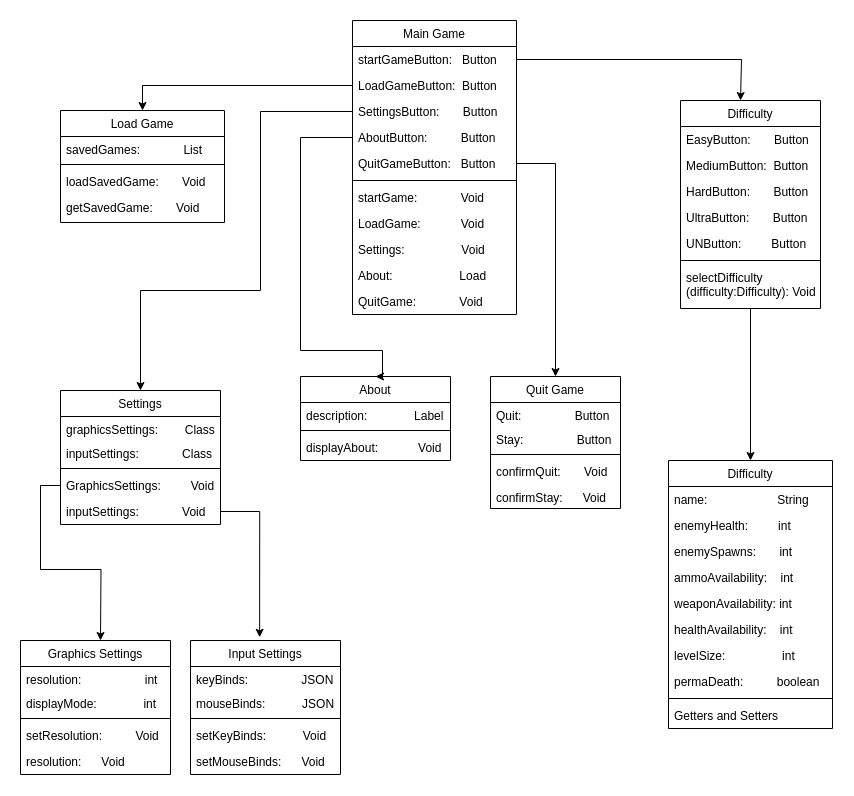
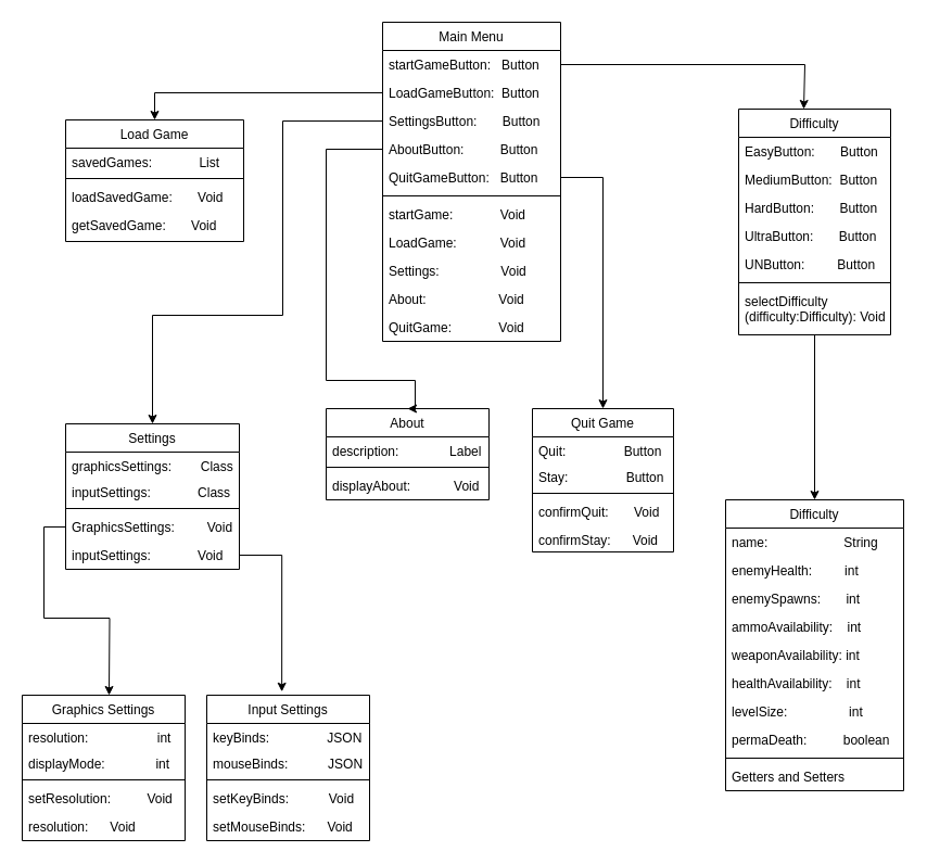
- <mxCell id="2" value="Main Game" style="swimlane;fontStyle=0;align=center;verticalAlign=top;childLayout=stackLayout;horizontal=1;startSize=26;horizontalStack=0;resizeParent=1;resizeLast=0;collapsible=1;marginBottom=0;rounded=0;shadow=0;strokeWidth=1;" vertex="1" parent="1"><mxGeometry x="352" y="20" width="164" height="294" as="geometry"><mxRectangle x="332" y="40" width="160" height="26" as="alternateBounds" /></mxGeometry></mxCell>
+ <mxCell id="2" value="Main Menu" style="swimlane;fontStyle=0;align=center;verticalAlign=top;childLayout=stackLayout;horizontal=1;startSize=26;horizontalStack=0;resizeParent=1;resizeLast=0;collapsible=1;marginBottom=0;rounded=0;shadow=0;strokeWidth=1;" vertex="1" parent="1"><mxGeometry x="352" y="20" width="164" height="294" as="geometry"><mxRectangle x="332" y="40" width="160" height="26" as="alternateBounds" /></mxGeometry></mxCell>
- <mxCell id="14" value="About:                    Load" style="text;align=left;verticalAlign=top;spacingLeft=4;spacingRight=4;overflow=hidden;rotatable=0;points=[[0,0.5],[1,0.5]];portConstraint=eastwest;rounded=0;shadow=0;html=0;" vertex="1" parent="2"><mxGeometry y="242" width="164" height="26" as="geometry" /></mxCell>
+ <mxCell id="14" value="About:                    Void" style="text;align=left;verticalAlign=top;spacingLeft=4;spacingRight=4;overflow=hidden;rotatable=0;points=[[0,0.5],[1,0.5]];portConstraint=eastwest;rounded=0;shadow=0;html=0;" vertex="1" parent="2"><mxGeometry y="242" width="164" height="26" as="geometry" /></mxCell>
